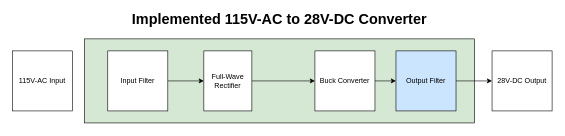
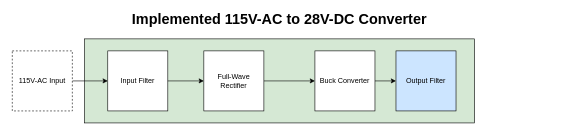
- <mxCell id="13" value="115V-AC Input" style="rounded=0;whiteSpace=wrap;html=1;" parent="1" vertex="1"><mxGeometry x="20" y="40" width="100" height="100" as="geometry" /></mxCell>
+ <mxCell id="13" value="115V-AC Input" style="rounded=0;whiteSpace=wrap;html=1;dashed=1;" parent="1" vertex="1"><mxGeometry x="20" y="40" width="100" height="100" as="geometry" /></mxCell>
+ <mxCell id="12" value="" style="edgeStyle=none;html=1;" parent="1" source="13" target="3" edge="1"><mxGeometry relative="1" as="geometry" /></mxCell>
- <mxCell id="6" value="Full-Wave Rectifier" style="rounded=0;whiteSpace=wrap;html=1;" parent="1" vertex="1"><mxGeometry x="339" y="40" width="80" height="100" as="geometry" /></mxCell>
+ <mxCell id="6" value="Full-Wave Rectifier" style="rounded=0;whiteSpace=wrap;html=1;" parent="1" vertex="1"><mxGeometry x="339" y="40" width="100" height="100" as="geometry" /></mxCell>
- <mxCell id="9" value="" style="edgeStyle=none;html=1;" parent="1" source="10" target="11" edge="1"><mxGeometry relative="1" as="geometry" /></mxCell>
- <mxCell id="11" value="28V-DC Output" style="rounded=0;whiteSpace=wrap;html=1;" parent="1" vertex="1"><mxGeometry x="819" y="40" width="100" height="100" as="geometry" /></mxCell>
